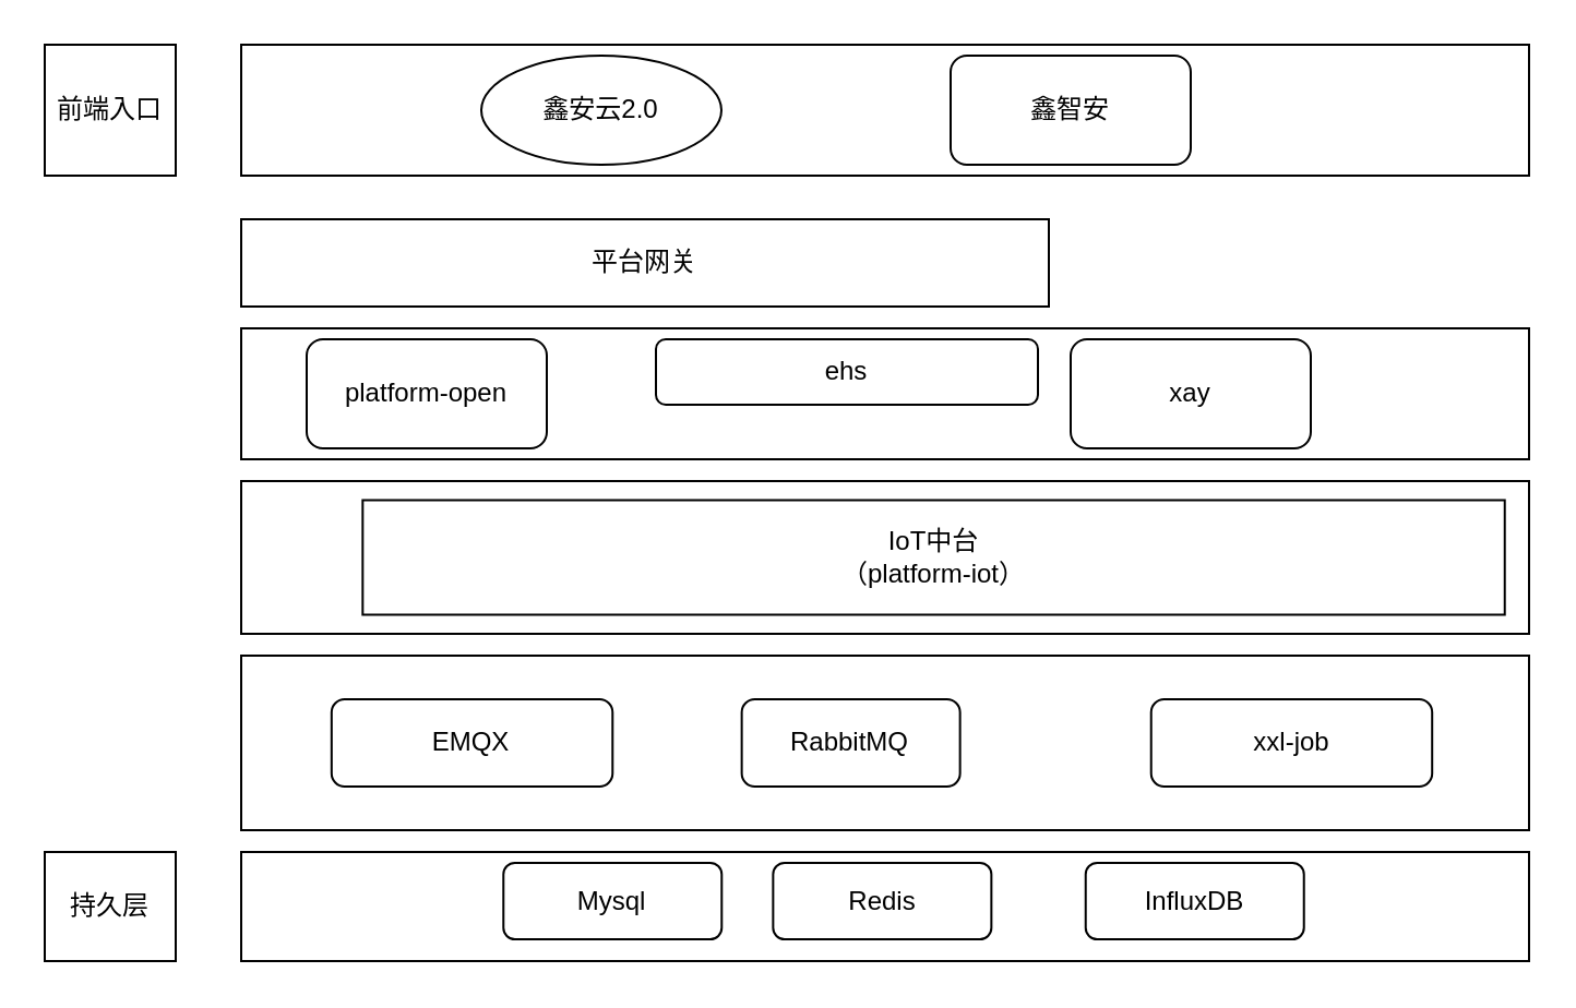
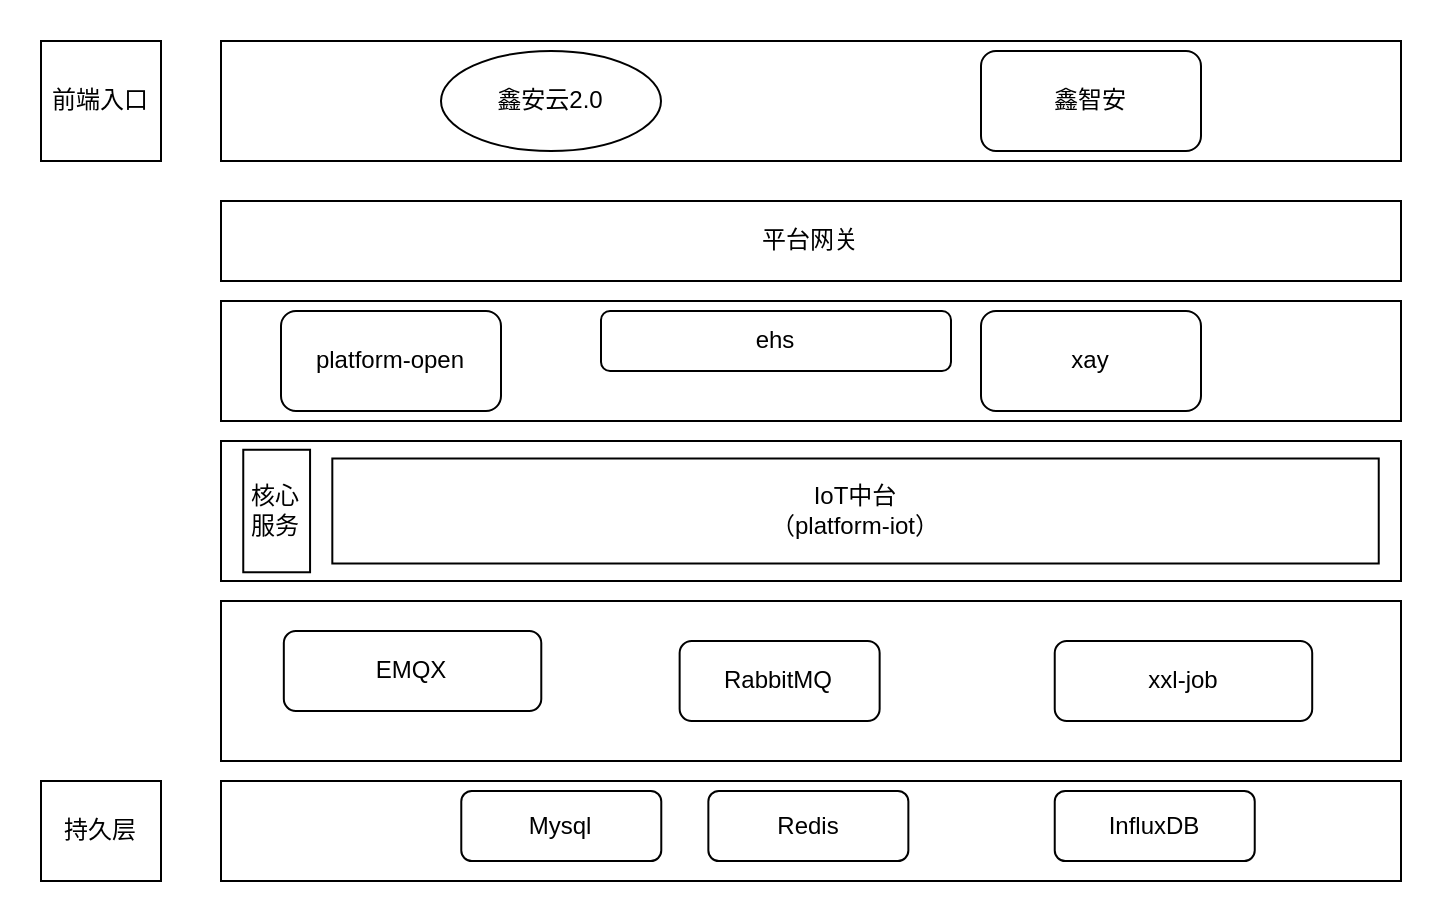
- <mxCell id="5" value="鑫智安" style="rounded=1;whiteSpace=wrap;html=1;" vertex="1" parent="1"><mxGeometry x="435" y="25" width="110" height="50" as="geometry" /></mxCell>
+ <mxCell id="5" value="鑫智安" style="rounded=1;whiteSpace=wrap;html=1;" vertex="1" parent="1"><mxGeometry x="490" y="25" width="110" height="50" as="geometry" /></mxCell>
- <mxCell id="11" value="平台网关" style="rounded=0;whiteSpace=wrap;html=1;" vertex="1" parent="1"><mxGeometry x="110" y="100" width="370" height="40" as="geometry" /></mxCell>
+ <mxCell id="11" value="平台网关" style="rounded=0;whiteSpace=wrap;html=1;" vertex="1" parent="1"><mxGeometry x="110" y="100" width="590" height="40" as="geometry" /></mxCell>
+ <mxCell id="14" value="核心服务" style="rounded=0;whiteSpace=wrap;html=1;" vertex="1" parent="12"><mxGeometry x="11.132" y="4.375" width="33.396" height="61.25" as="geometry" /></mxCell>
- <mxCell id="21" value="EMQX" style="rounded=1;whiteSpace=wrap;html=1;" vertex="1" parent="1"><mxGeometry x="151.411" y="320" width="128.727" height="40" as="geometry" /></mxCell>
+ <mxCell id="21" value="EMQX" style="rounded=1;whiteSpace=wrap;html=1;" vertex="1" parent="1"><mxGeometry x="141.411" y="315" width="128.727" height="40" as="geometry" /></mxCell>
- <mxCell id="18" value="InfluxDB" style="rounded=1;whiteSpace=wrap;html=1;" vertex="1" parent="1"><mxGeometry x="496.87" y="395" width="100" height="35" as="geometry" /></mxCell>
+ <mxCell id="18" value="InfluxDB" style="rounded=1;whiteSpace=wrap;html=1;" vertex="1" parent="1"><mxGeometry x="526.87" y="395" width="100" height="35" as="geometry" /></mxCell>
